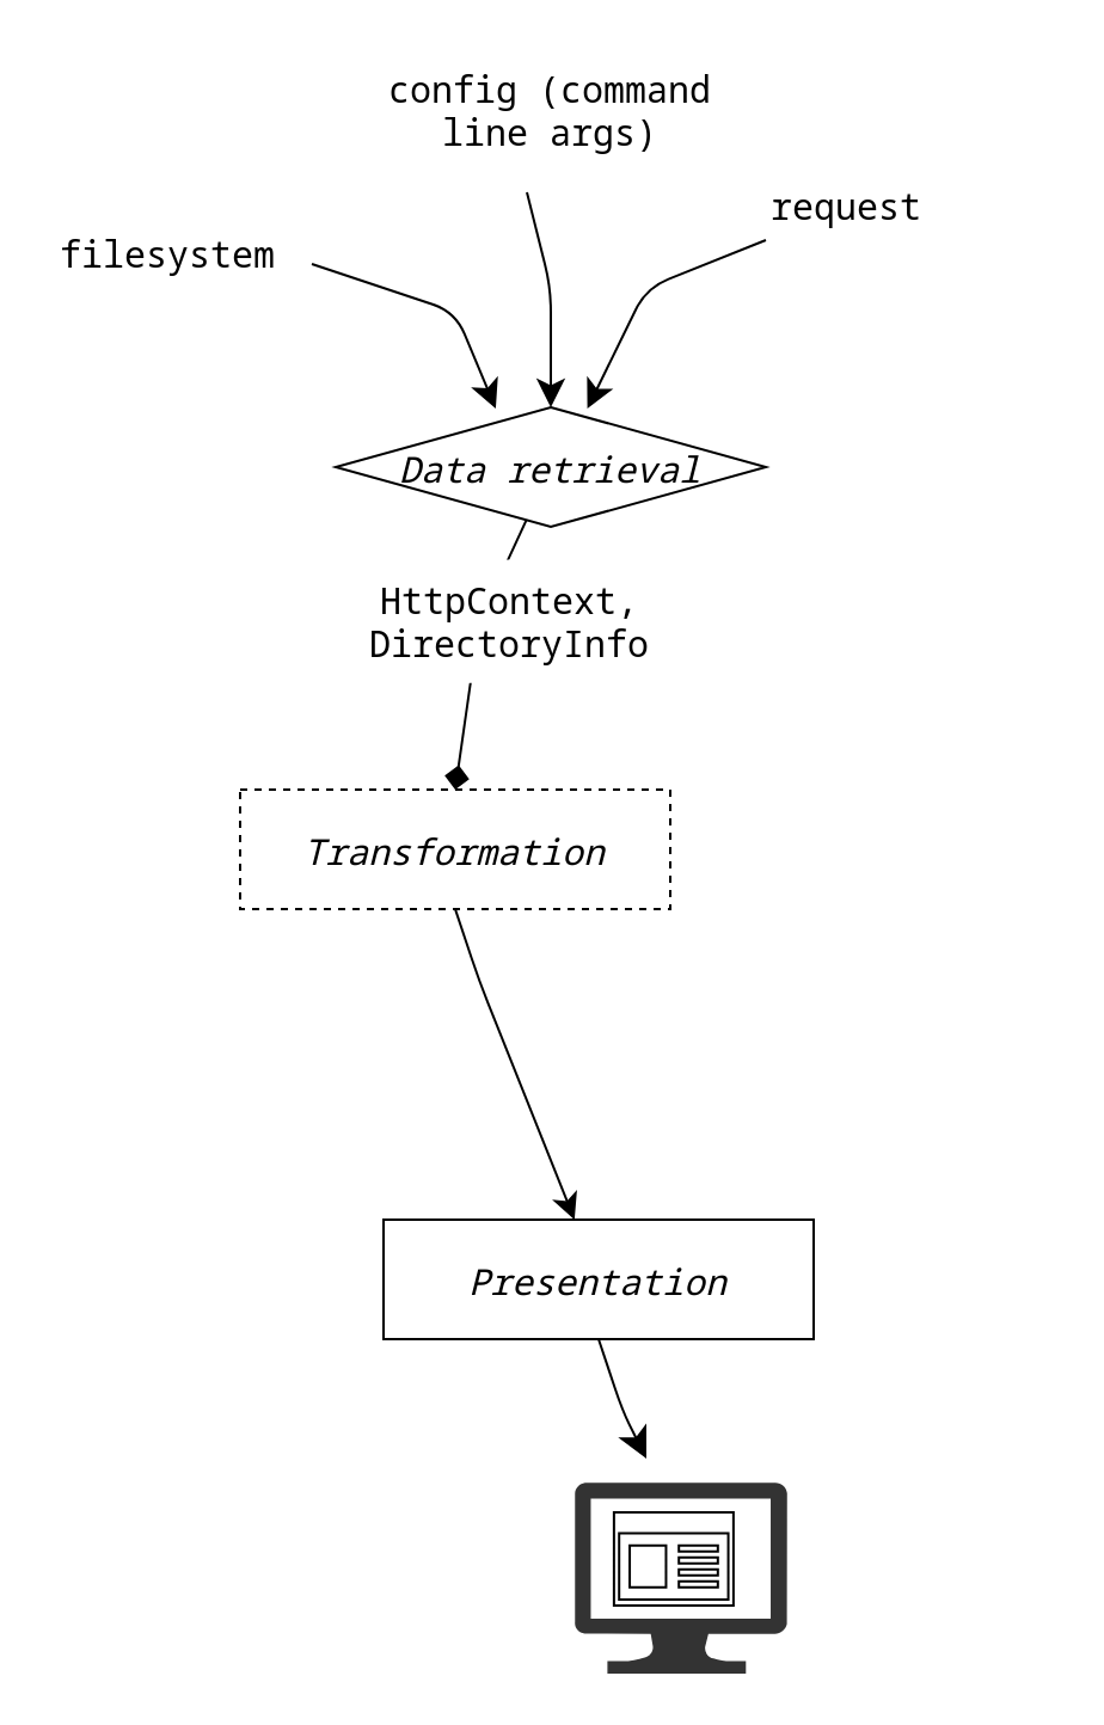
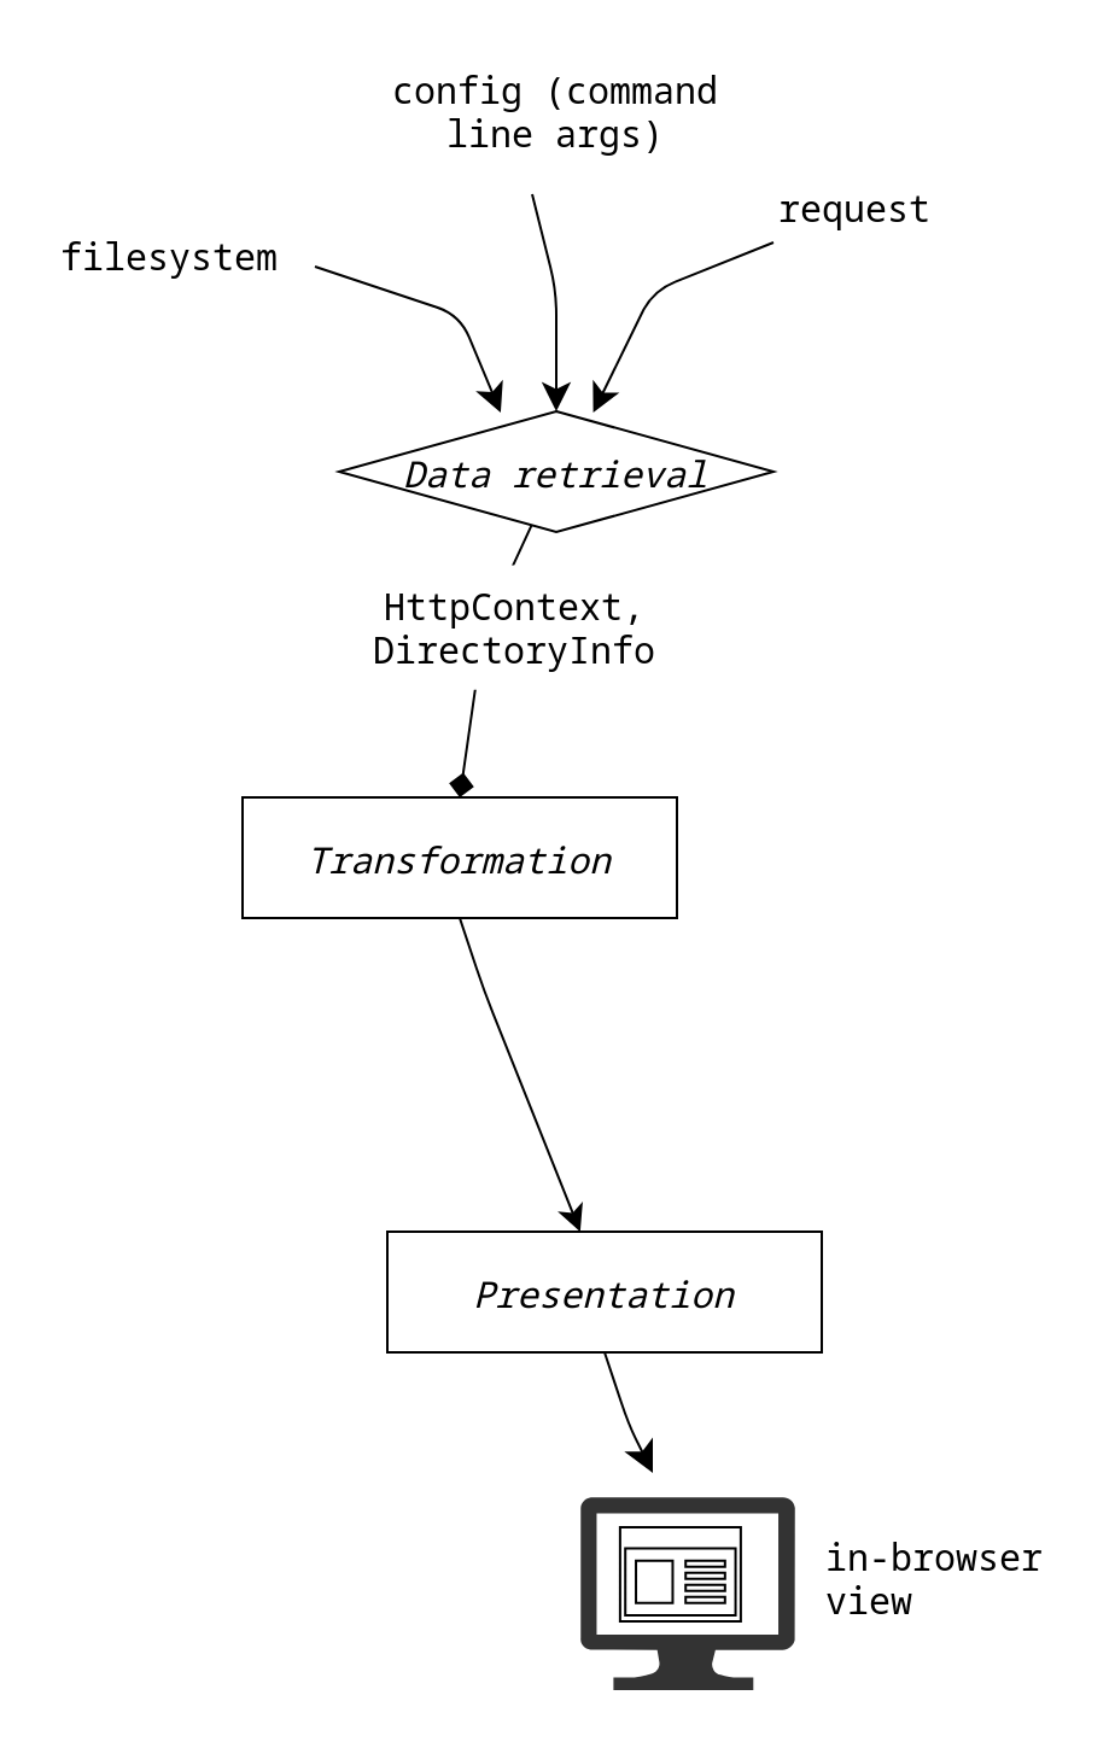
- <mxCell id="4" value="Transformation" style="rounded=0;whiteSpace=wrap;html=1;fontFamily=Noto Sans Mono;fontStyle=2;fontSize=15;sketch=0;dashed=1;" vertex="1" parent="1"><mxGeometry x="100" y="330" width="180" height="50" as="geometry" /></mxCell>
+ <mxCell id="4" value="Transformation" style="rounded=0;whiteSpace=wrap;html=1;fontFamily=Noto Sans Mono;fontStyle=2;fontSize=15;sketch=0;" vertex="1" parent="1"><mxGeometry x="100" y="330" width="180" height="50" as="geometry" /></mxCell>
+ <mxCell id="12" value="in-browser &lt;br&gt;view" style="text;html=1;strokeColor=none;fillColor=default;align=left;verticalAlign=middle;whiteSpace=wrap;rounded=0;sketch=1;fontFamily=Noto Sans Mono;fontSize=15;" vertex="1" parent="1"><mxGeometry x="340" y="632.5" width="100" height="41" as="geometry" /></mxCell>
